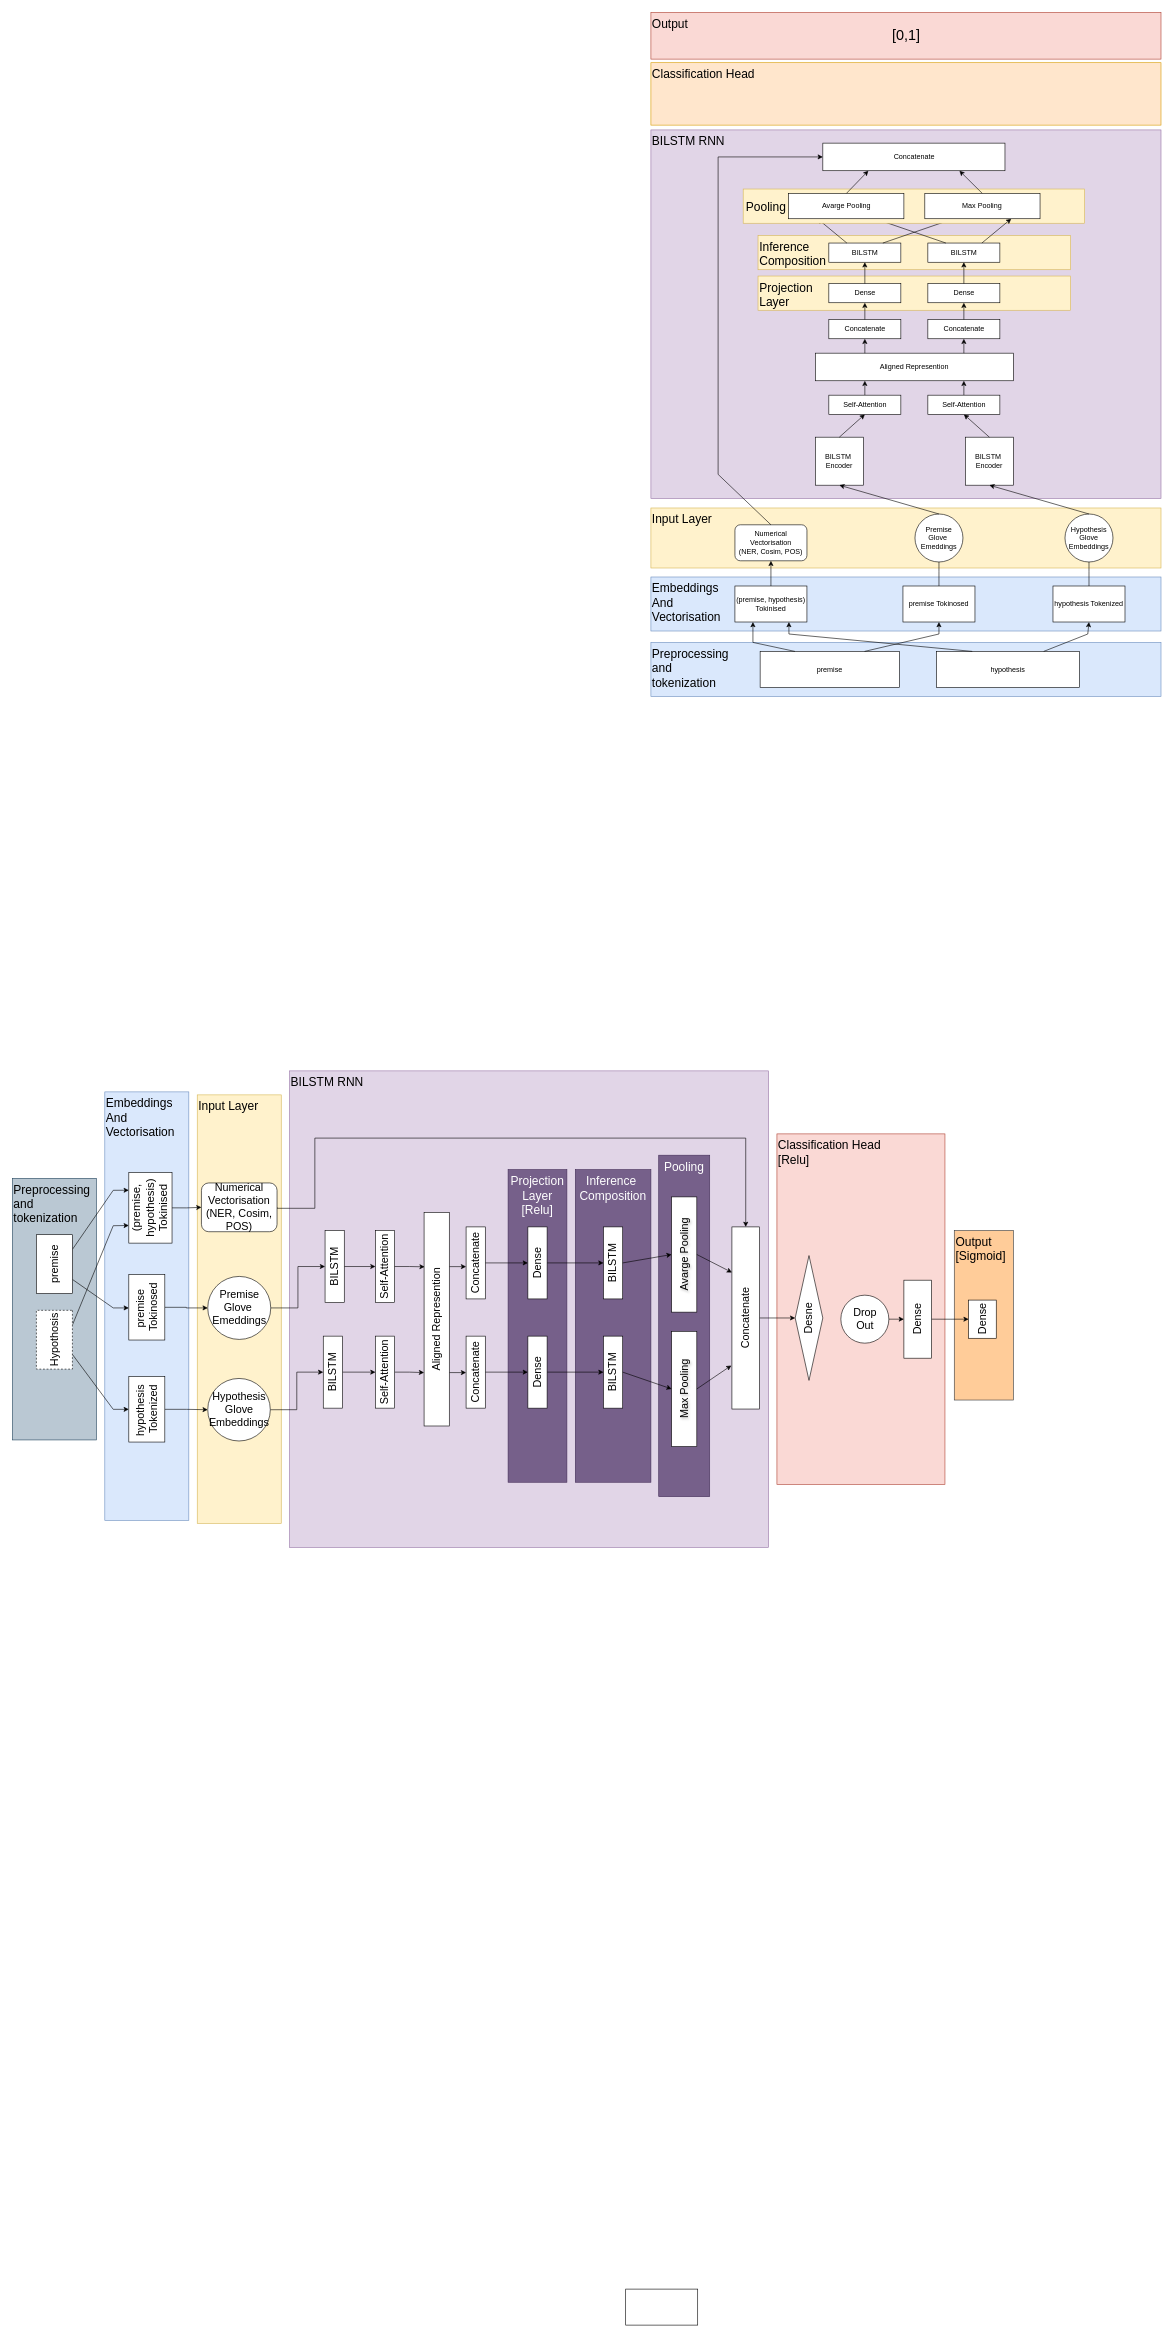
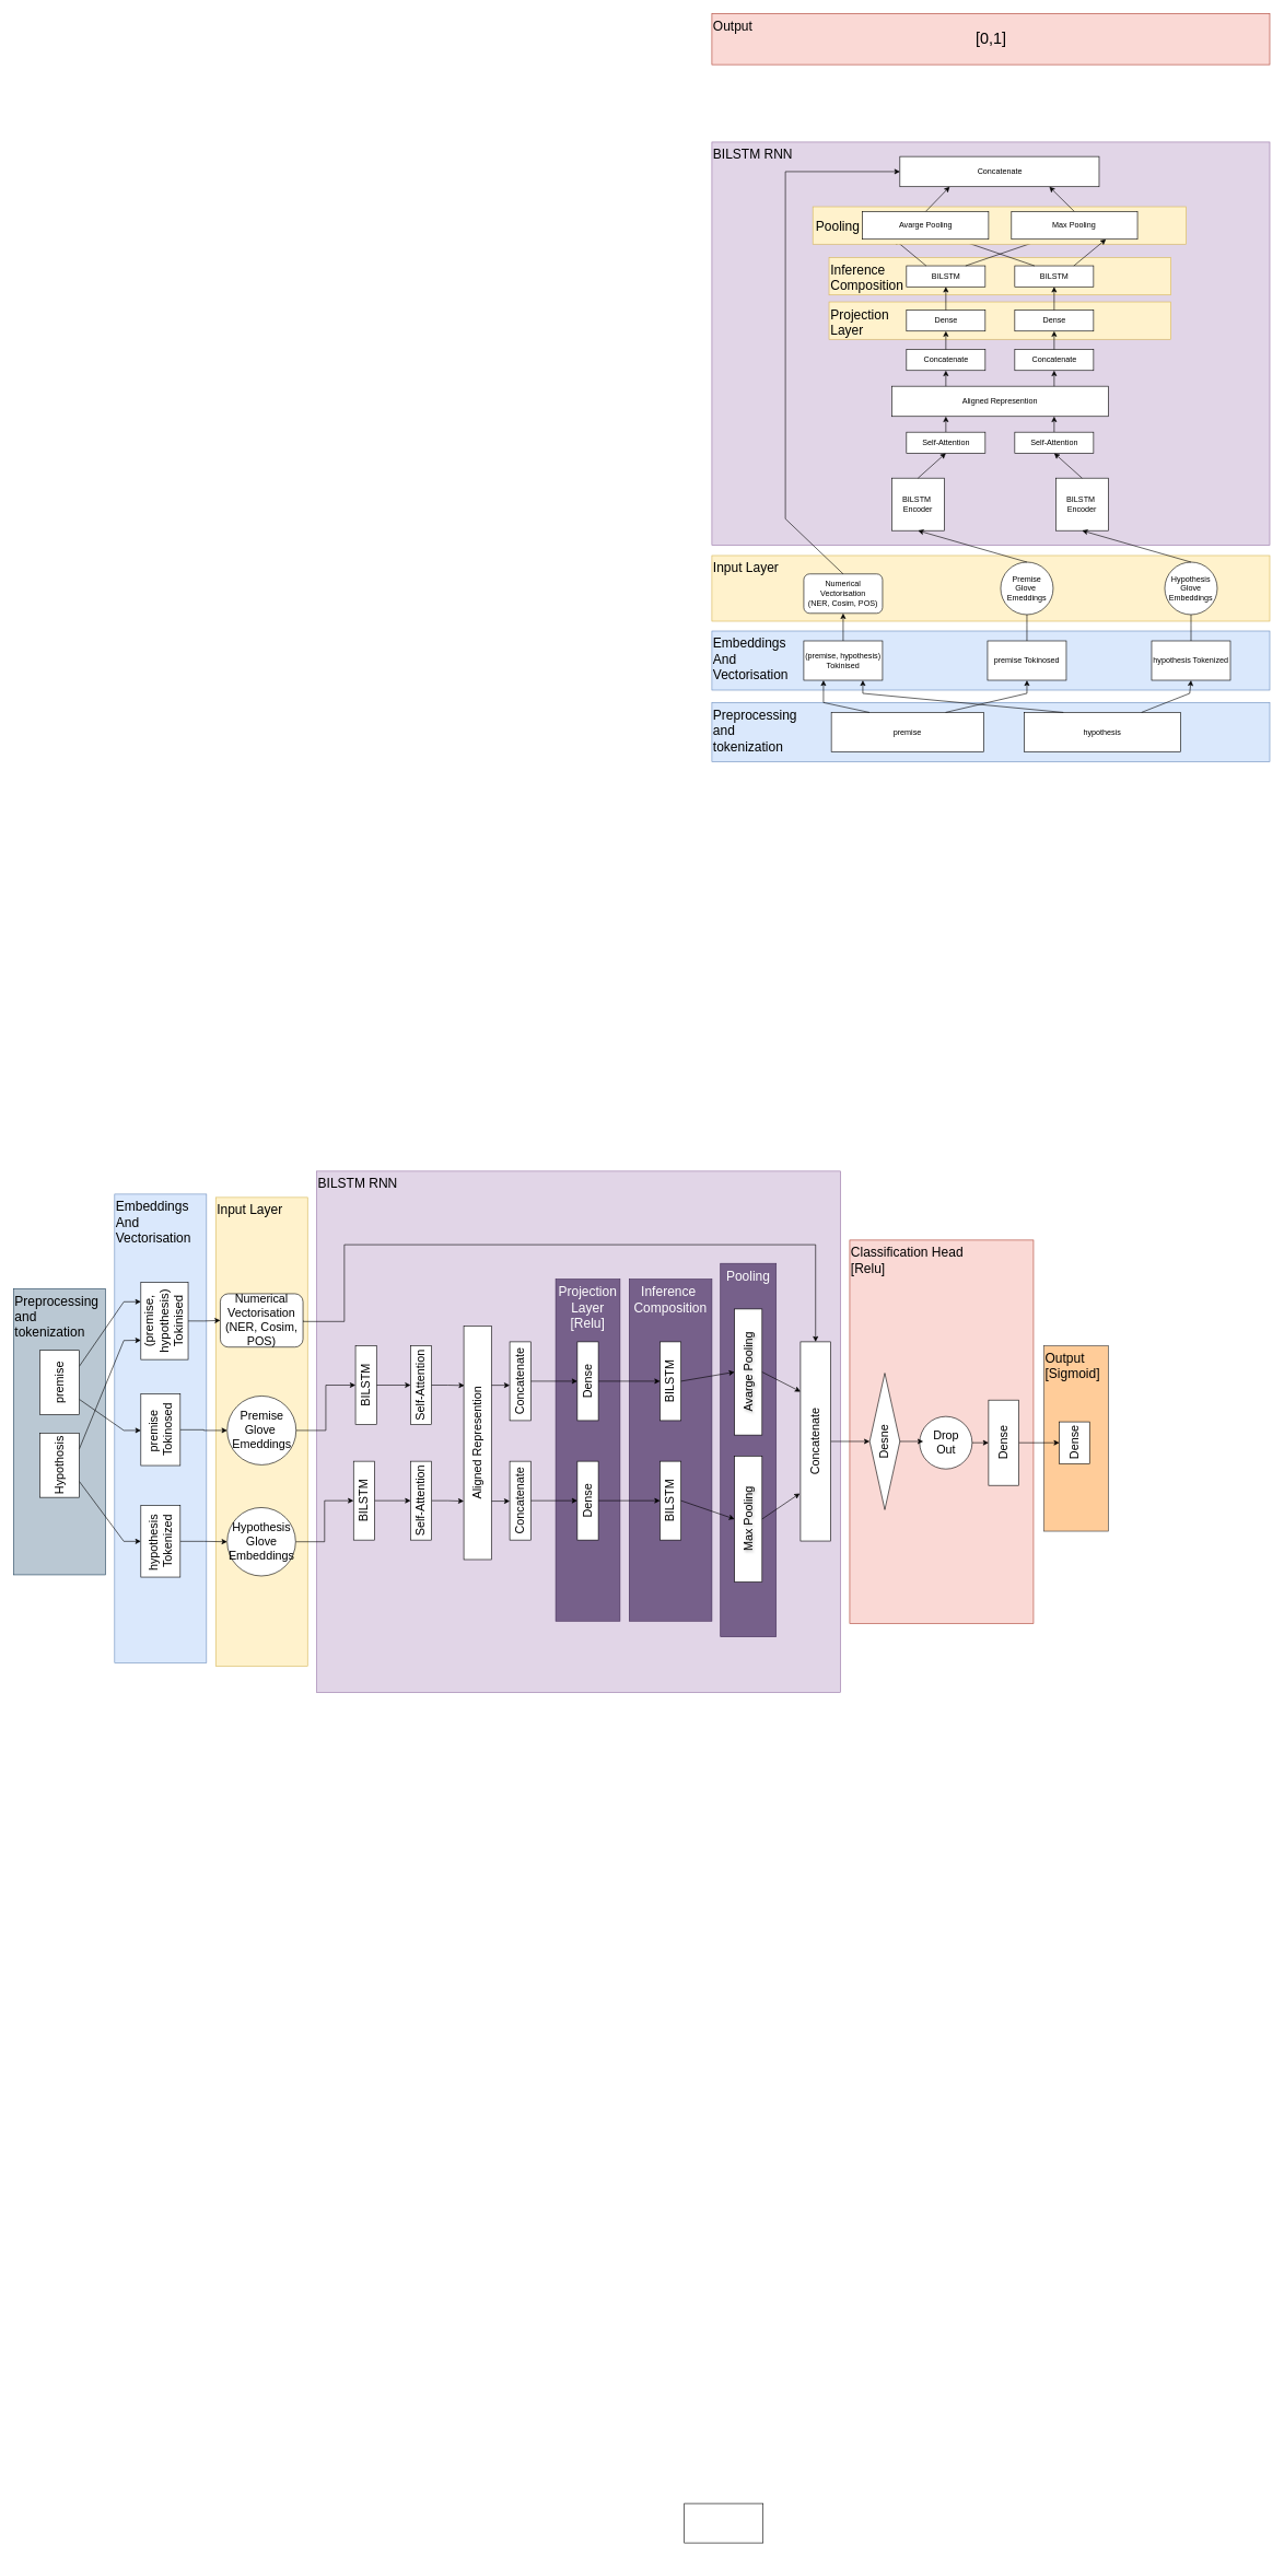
- <mxCell id="60" value="Classification Head" style="rounded=0;whiteSpace=wrap;html=1;align=left;fillColor=light-dark(#FFE6CC,#07360F);strokeColor=#d79b00;labelBackgroundColor=none;verticalAlign=top;fontSize=20;" vertex="1" parent="1"><mxGeometry x="1084" y="104" width="850" height="104" as="geometry" /></mxCell>
+ <mxCell id="117" style="edgeStyle=orthogonalEdgeStyle;rounded=0;orthogonalLoop=1;jettySize=auto;html=1;exitX=0.5;exitY=0;exitDx=0;exitDy=0;entryX=0.069;entryY=0.473;entryDx=0;entryDy=0;entryPerimeter=0;" edge="1" parent="1" source="112" target="116"><mxGeometry relative="1" as="geometry" /></mxCell>
- <mxCell id="120" value="Hypothosis" style="rounded=0;whiteSpace=wrap;html=1;fontSize=18;direction=south;horizontal=0;dashed=1;" vertex="1" parent="1"><mxGeometry x="60" y="2183" width="60" height="98" as="geometry" /></mxCell>
+ <mxCell id="120" value="Hypothosis" style="rounded=0;whiteSpace=wrap;html=1;fontSize=18;direction=south;horizontal=0;" vertex="1" parent="1"><mxGeometry x="60" y="2183" width="60" height="98" as="geometry" /></mxCell>
